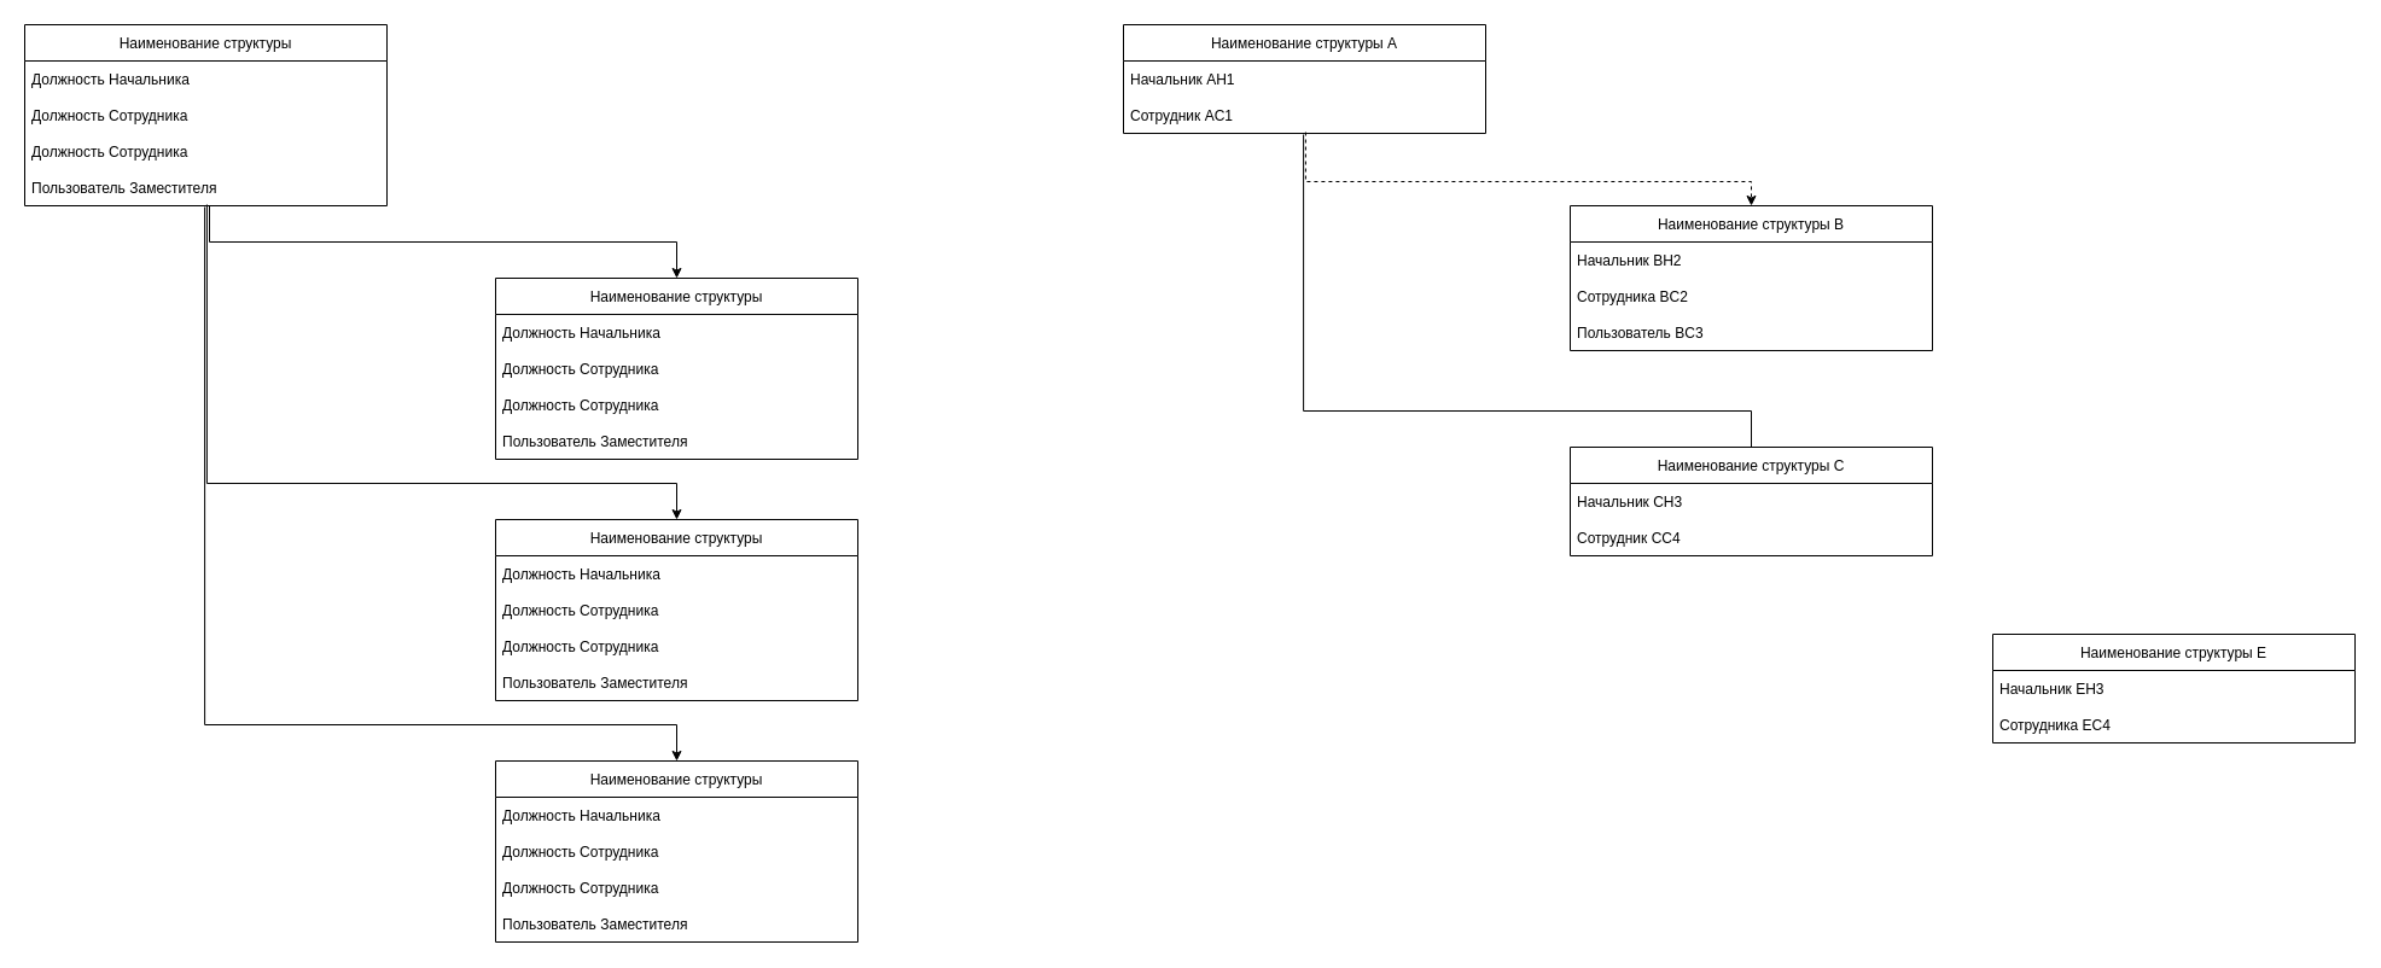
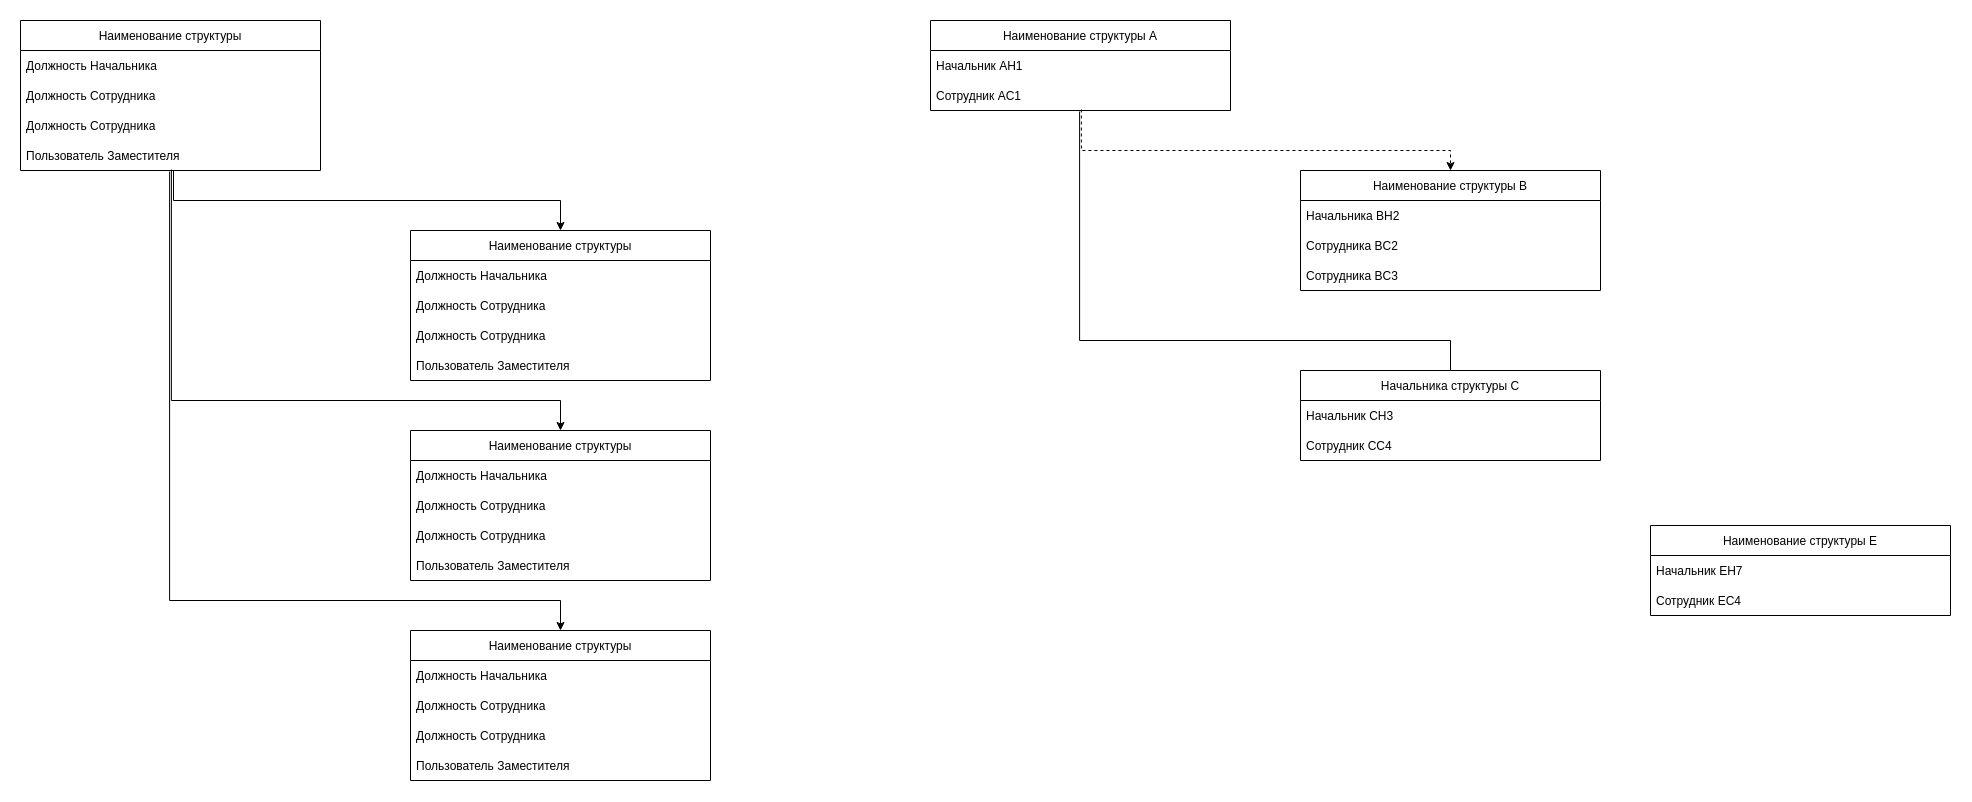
- <mxCell id="29" value="Начальник BН2" style="text;strokeColor=none;fillColor=none;align=left;verticalAlign=middle;spacingLeft=4;spacingRight=4;overflow=hidden;points=[[0,0.5],[1,0.5]];portConstraint=eastwest;rotatable=0;" parent="28" vertex="1"><mxGeometry y="30" width="300" height="30" as="geometry" /></mxCell>
+ <mxCell id="29" value="Начальника BН2" style="text;strokeColor=none;fillColor=none;align=left;verticalAlign=middle;spacingLeft=4;spacingRight=4;overflow=hidden;points=[[0,0.5],[1,0.5]];portConstraint=eastwest;rotatable=0;" parent="28" vertex="1"><mxGeometry y="30" width="300" height="30" as="geometry" /></mxCell>
- <mxCell id="31" value="Пользователь BC3" style="text;strokeColor=none;fillColor=none;align=left;verticalAlign=middle;spacingLeft=4;spacingRight=4;overflow=hidden;points=[[0,0.5],[1,0.5]];portConstraint=eastwest;rotatable=0;" parent="28" vertex="1"><mxGeometry y="90" width="300" height="30" as="geometry" /></mxCell>
+ <mxCell id="31" value="Сотрудника BC3" style="text;strokeColor=none;fillColor=none;align=left;verticalAlign=middle;spacingLeft=4;spacingRight=4;overflow=hidden;points=[[0,0.5],[1,0.5]];portConstraint=eastwest;rotatable=0;" parent="28" vertex="1"><mxGeometry y="90" width="300" height="30" as="geometry" /></mxCell>
- <mxCell id="32" value="Наименование структуры C" style="swimlane;fontStyle=0;childLayout=stackLayout;horizontal=1;startSize=30;horizontalStack=0;resizeParent=1;resizeParentMax=0;resizeLast=0;collapsible=1;marginBottom=0;" parent="1" vertex="1"><mxGeometry x="1300" y="370" width="300" height="90" as="geometry" /></mxCell>
+ <mxCell id="32" value="Начальника структуры C" style="swimlane;fontStyle=0;childLayout=stackLayout;horizontal=1;startSize=30;horizontalStack=0;resizeParent=1;resizeParentMax=0;resizeLast=0;collapsible=1;marginBottom=0;" parent="1" vertex="1"><mxGeometry x="1300" y="370" width="300" height="90" as="geometry" /></mxCell>
- <mxCell id="38" value="Начальник EH3" style="text;strokeColor=none;fillColor=none;align=left;verticalAlign=middle;spacingLeft=4;spacingRight=4;overflow=hidden;points=[[0,0.5],[1,0.5]];portConstraint=eastwest;rotatable=0;" vertex="1" parent="37"><mxGeometry y="30" width="300" height="30" as="geometry" /></mxCell>
+ <mxCell id="38" value="Начальник EH7" style="text;strokeColor=none;fillColor=none;align=left;verticalAlign=middle;spacingLeft=4;spacingRight=4;overflow=hidden;points=[[0,0.5],[1,0.5]];portConstraint=eastwest;rotatable=0;" vertex="1" parent="37"><mxGeometry y="30" width="300" height="30" as="geometry" /></mxCell>
- <mxCell id="39" value="Сотрудника EC4" style="text;strokeColor=none;fillColor=none;align=left;verticalAlign=middle;spacingLeft=4;spacingRight=4;overflow=hidden;points=[[0,0.5],[1,0.5]];portConstraint=eastwest;rotatable=0;" vertex="1" parent="37"><mxGeometry y="60" width="300" height="30" as="geometry" /></mxCell>
+ <mxCell id="39" value="Сотрудник EC4" style="text;strokeColor=none;fillColor=none;align=left;verticalAlign=middle;spacingLeft=4;spacingRight=4;overflow=hidden;points=[[0,0.5],[1,0.5]];portConstraint=eastwest;rotatable=0;" vertex="1" parent="37"><mxGeometry y="60" width="300" height="30" as="geometry" /></mxCell>
